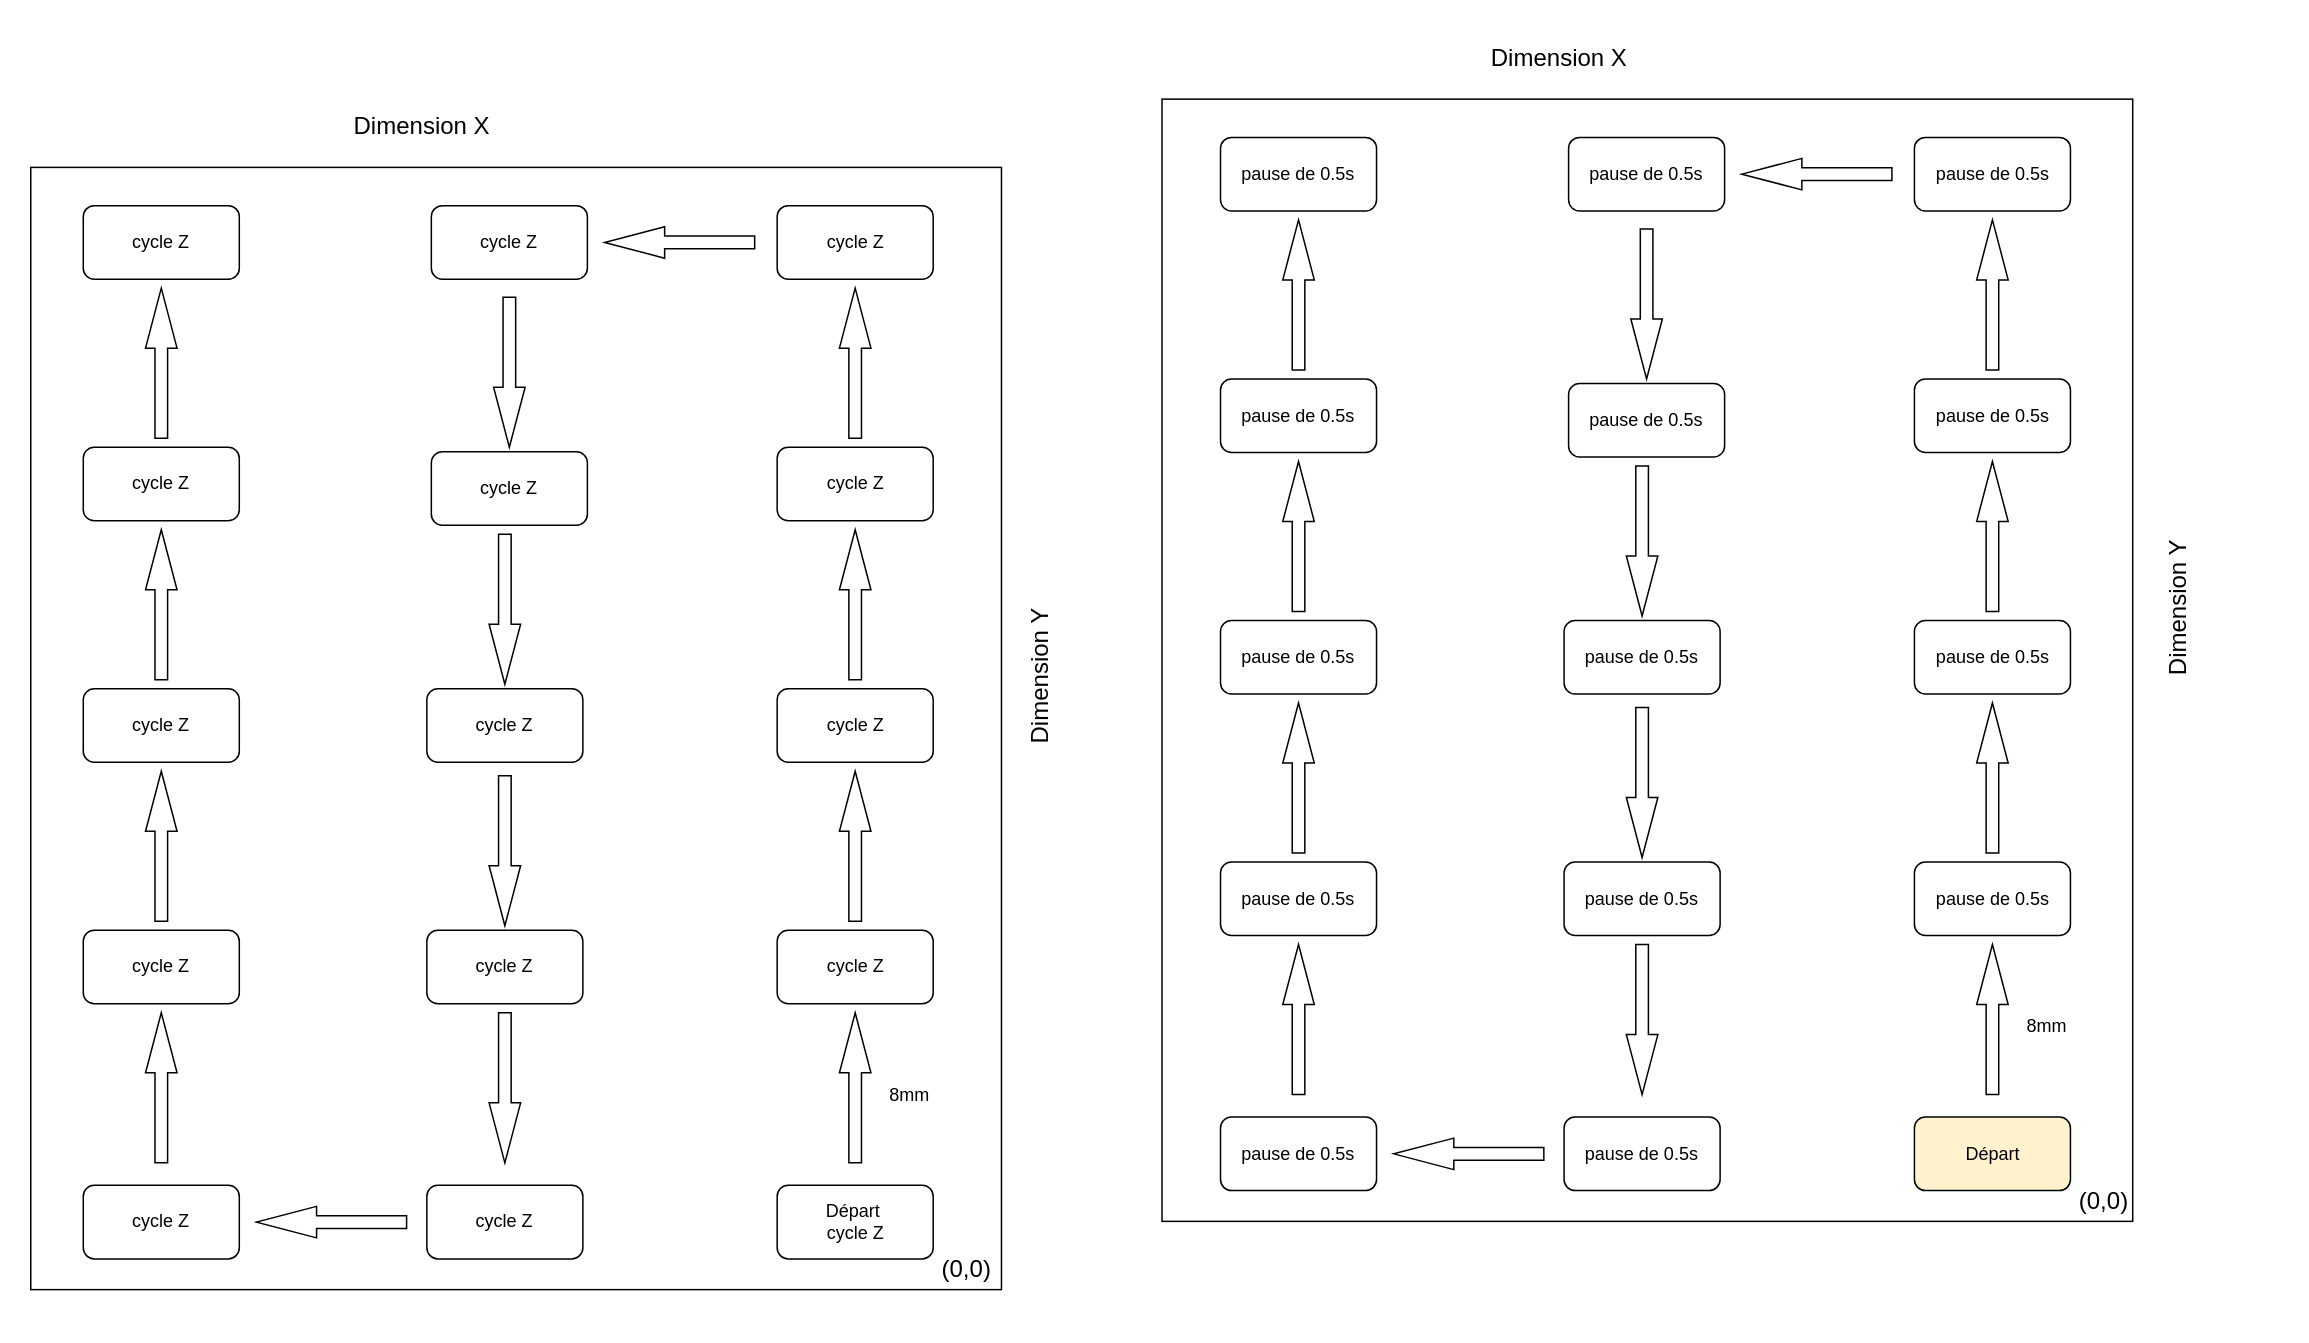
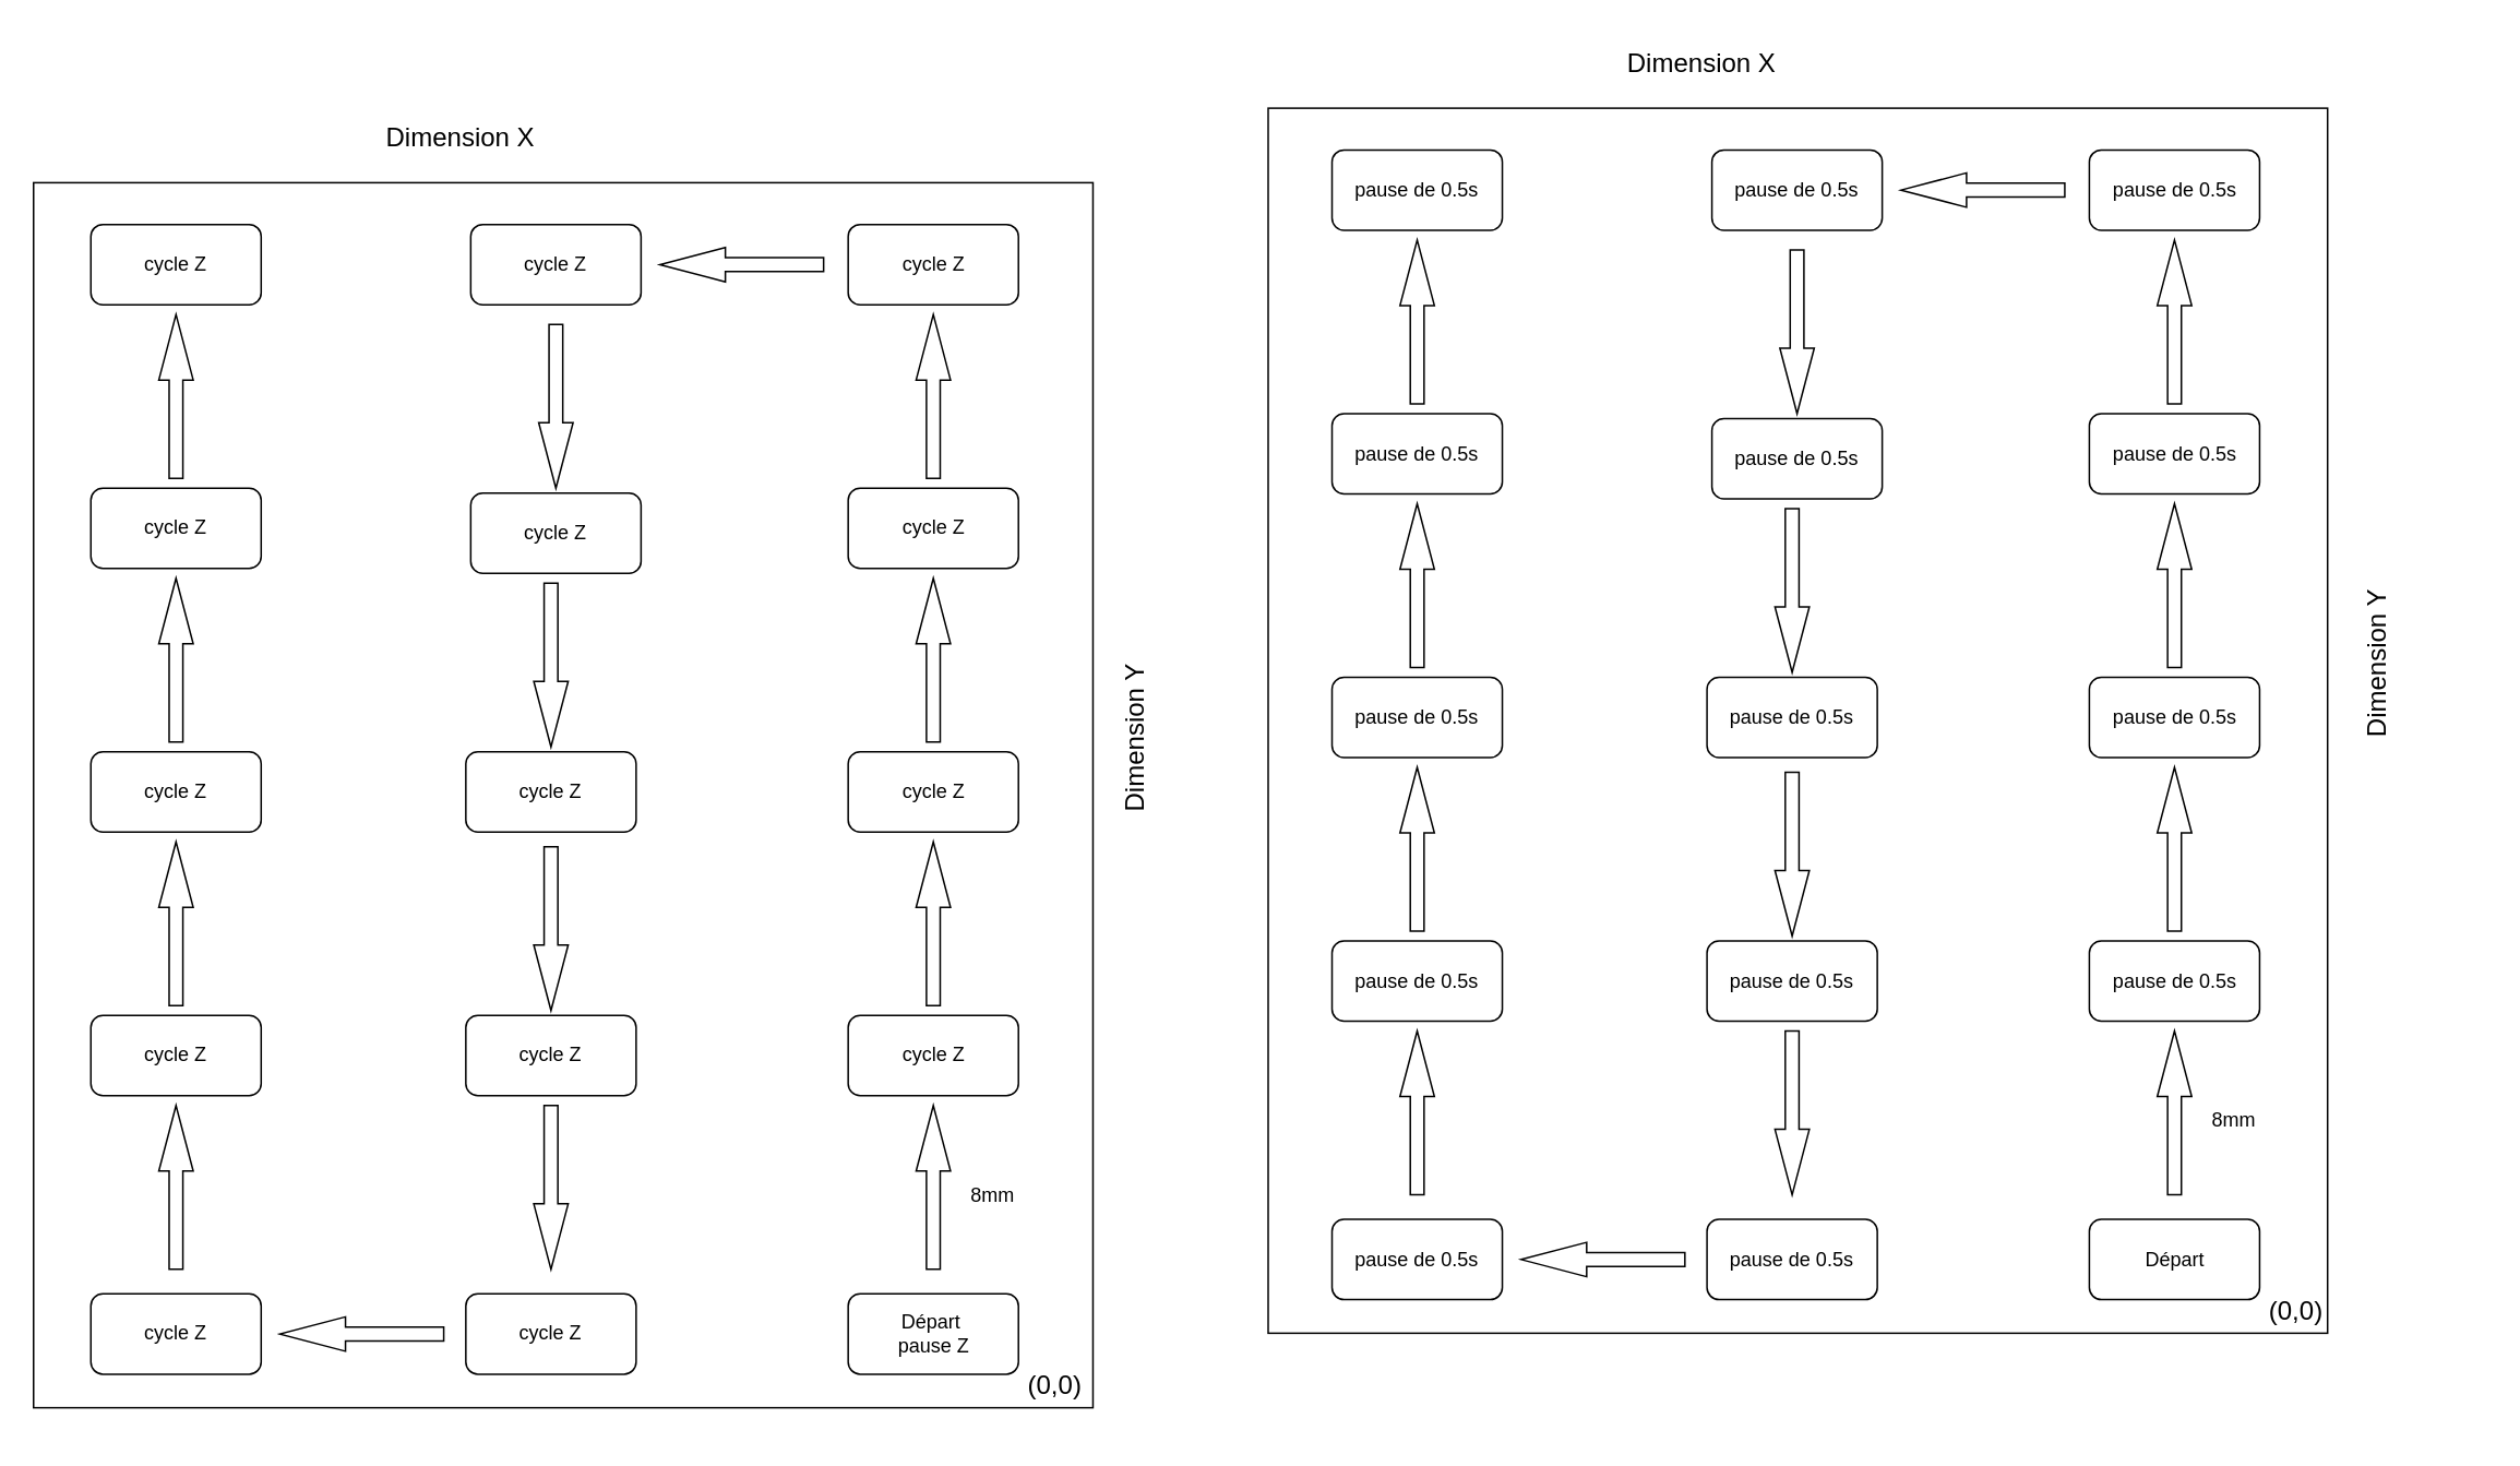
- <mxCell id="21" value="Départ" style="rounded=1;whiteSpace=wrap;html=1;fillColor=#fff2cc;" vertex="1" parent="1"><mxGeometry x="1275.5" y="744" width="104" height="49" as="geometry" /></mxCell>
+ <mxCell id="21" value="Départ" style="rounded=1;whiteSpace=wrap;html=1;" vertex="1" parent="1"><mxGeometry x="1275.5" y="744" width="104" height="49" as="geometry" /></mxCell>
- <mxCell id="55" value="Départ&amp;nbsp;&lt;br&gt;cycle Z" style="rounded=1;whiteSpace=wrap;html=1;" vertex="1" parent="1"><mxGeometry x="517.5" y="789.5" width="104" height="49" as="geometry" /></mxCell>
+ <mxCell id="55" value="Départ&amp;nbsp;&lt;br&gt;pause Z" style="rounded=1;whiteSpace=wrap;html=1;" vertex="1" parent="1"><mxGeometry x="517.5" y="789.5" width="104" height="49" as="geometry" /></mxCell>
